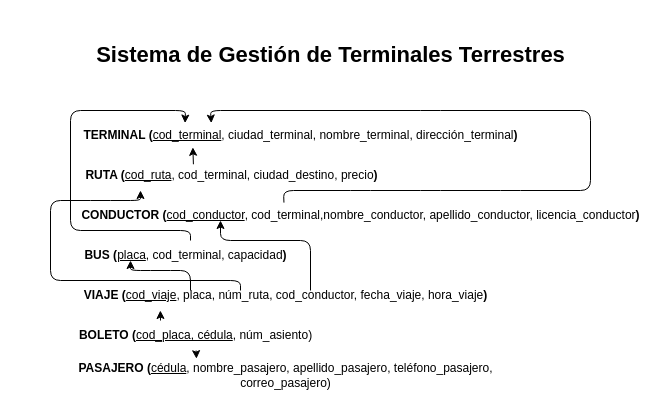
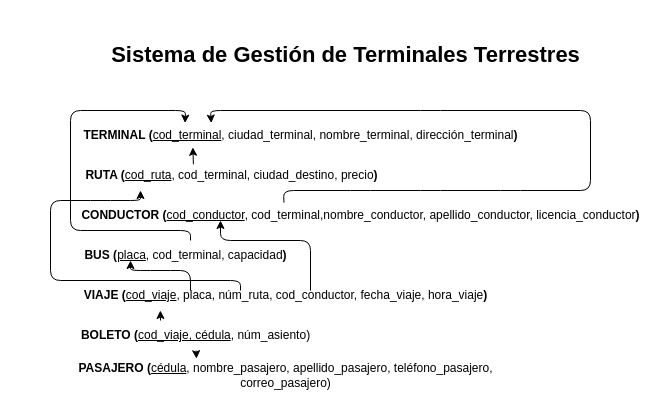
- <mxCell id="10" value="&lt;h2&gt;&lt;b&gt;&lt;font style=&quot;font-size: 22px;&quot;&gt;Sistema de Gestión de Terminales Terrestres&lt;/font&gt;&lt;/b&gt;&lt;/h2&gt;" style="text;html=1;align=center;verticalAlign=middle;resizable=0;points=[];autosize=1;strokeColor=none;fillColor=none;" parent="1" vertex="1"><mxGeometry x="85" y="20" width="490" height="70" as="geometry" /></mxCell>
+ <mxCell id="10" value="&lt;h2&gt;&lt;b&gt;&lt;font style=&quot;font-size: 22px;&quot;&gt;Sistema de Gestión de Terminales Terrestres&lt;/font&gt;&lt;/b&gt;&lt;/h2&gt;" style="text;html=1;align=center;verticalAlign=middle;resizable=0;points=[];autosize=1;strokeColor=none;fillColor=none;" parent="1" vertex="1"><mxGeometry x="100" y="20" width="490" height="70" as="geometry" /></mxCell>
- <mxCell id="11" value="&lt;b&gt;BOLETO (&lt;/b&gt;&lt;u style=&quot;&quot;&gt;cod_placa, cédula&lt;/u&gt;, núm_asiento&lt;span style=&quot;color: rgb(0, 0, 0); text-wrap-mode: wrap;&quot;&gt;)&lt;/span&gt;" style="text;html=1;align=center;verticalAlign=middle;resizable=0;points=[];autosize=1;strokeColor=none;fillColor=none;" parent="1" vertex="1"><mxGeometry x="70" y="320" width="250" height="30" as="geometry" /></mxCell>
+ <mxCell id="11" value="&lt;b&gt;BOLETO (&lt;/b&gt;&lt;u style=&quot;&quot;&gt;cod_viaje, cédula&lt;/u&gt;, núm_asiento&lt;span style=&quot;color: rgb(0, 0, 0); text-wrap-mode: wrap;&quot;&gt;)&lt;/span&gt;" style="text;html=1;align=center;verticalAlign=middle;resizable=0;points=[];autosize=1;strokeColor=none;fillColor=none;" parent="1" vertex="1"><mxGeometry x="70" y="320" width="250" height="30" as="geometry" /></mxCell>
